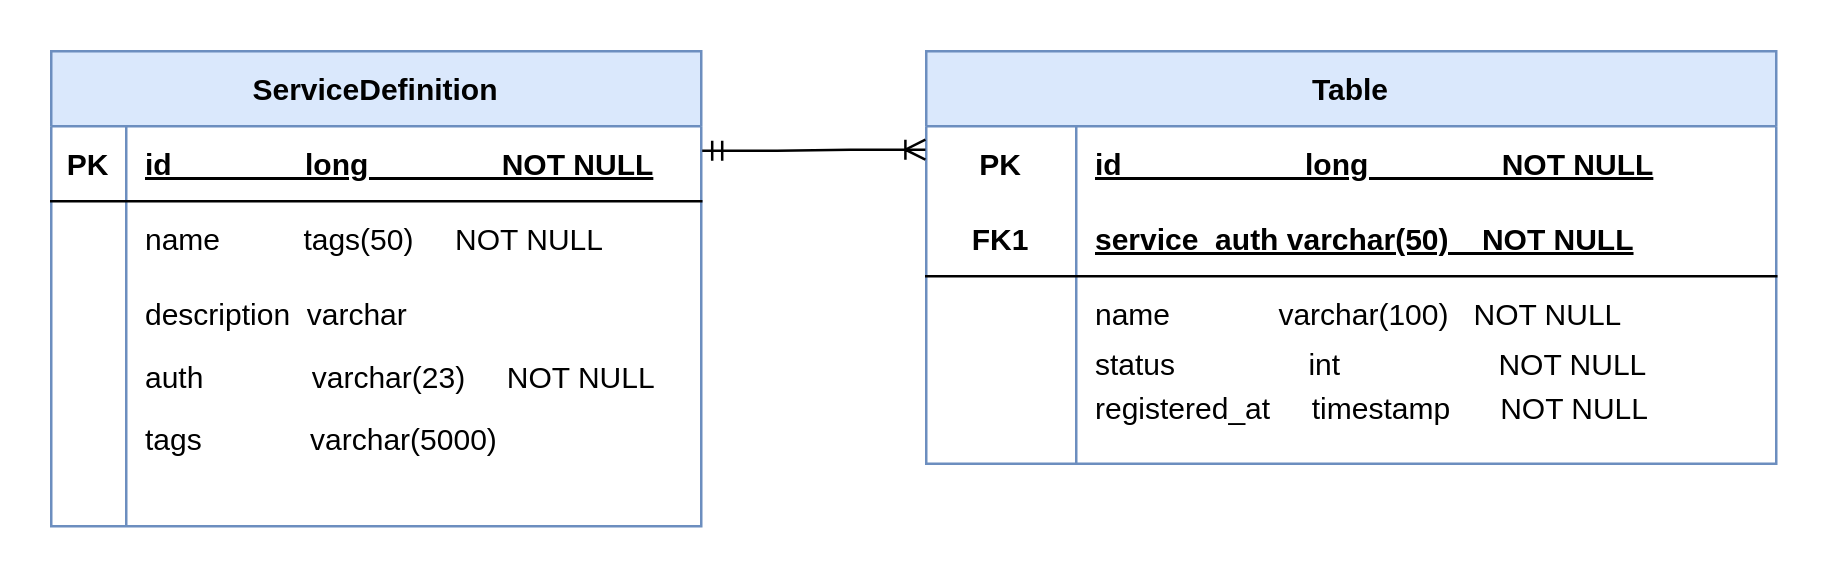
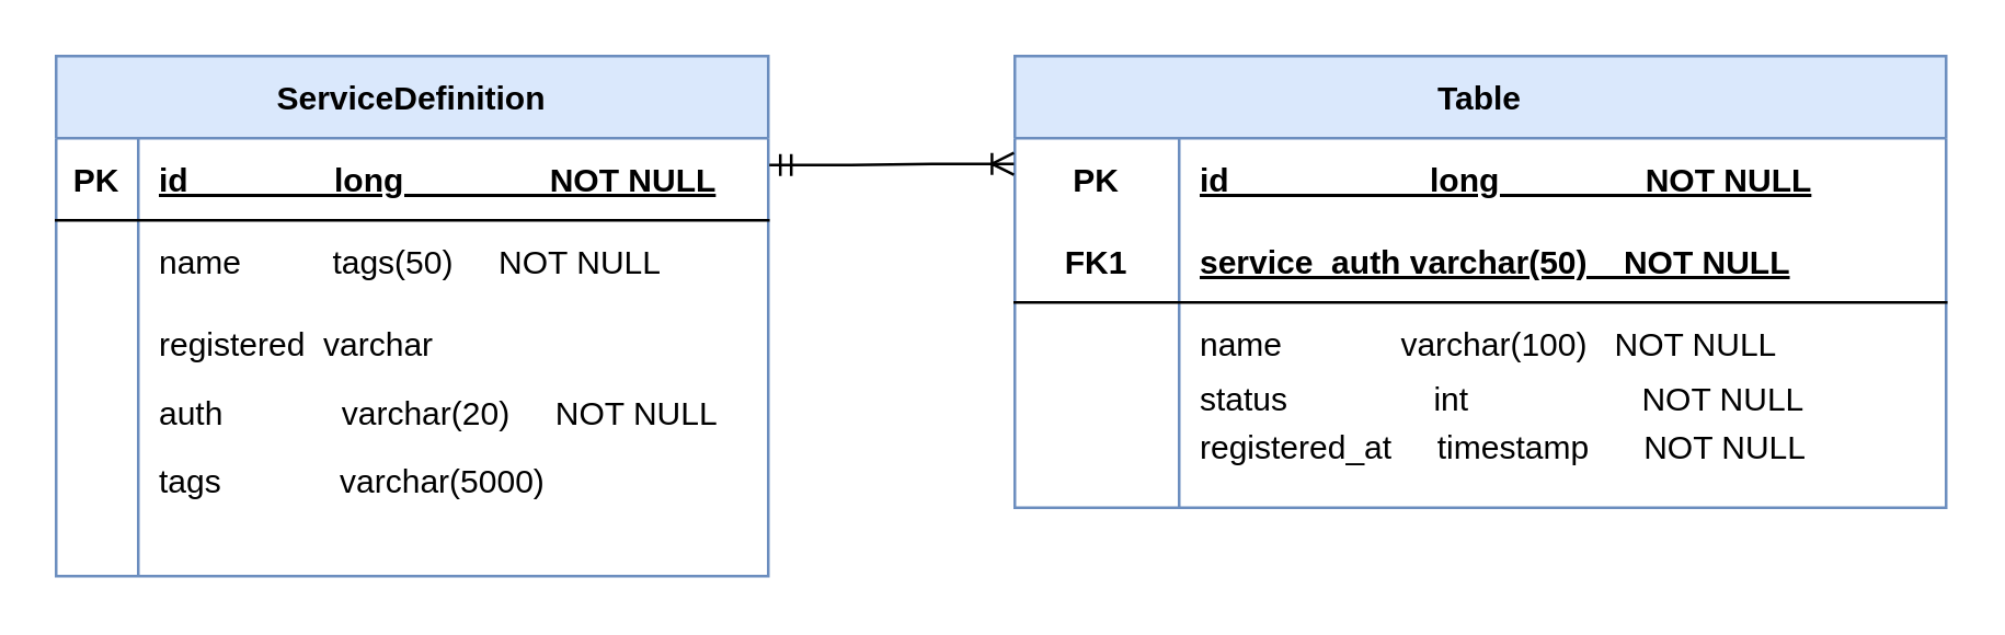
- <mxCell id="11" value="description  varchar" style="shape=partialRectangle;connectable=0;fillColor=none;top=0;left=0;bottom=0;right=0;align=left;spacingLeft=6;overflow=hidden;" vertex="1" parent="9"><mxGeometry x="30" width="230" height="30" as="geometry"><mxRectangle width="230" height="30" as="alternateBounds" /></mxGeometry></mxCell>
+ <mxCell id="11" value="registered  varchar" style="shape=partialRectangle;connectable=0;fillColor=none;top=0;left=0;bottom=0;right=0;align=left;spacingLeft=6;overflow=hidden;" vertex="1" parent="9"><mxGeometry x="30" width="230" height="30" as="geometry"><mxRectangle width="230" height="30" as="alternateBounds" /></mxGeometry></mxCell>
- <mxCell id="15" value="auth             varchar(23)     NOT NULL" style="shape=partialRectangle;connectable=0;fillColor=none;top=0;left=0;bottom=0;right=0;align=left;spacingLeft=6;overflow=hidden;" vertex="1" parent="1"><mxGeometry x="50" y="135" width="230" height="30" as="geometry"><mxRectangle width="230" height="30" as="alternateBounds" /></mxGeometry></mxCell>
+ <mxCell id="15" value="auth             varchar(20)     NOT NULL" style="shape=partialRectangle;connectable=0;fillColor=none;top=0;left=0;bottom=0;right=0;align=left;spacingLeft=6;overflow=hidden;" vertex="1" parent="1"><mxGeometry x="50" y="135" width="230" height="30" as="geometry"><mxRectangle width="230" height="30" as="alternateBounds" /></mxGeometry></mxCell>
